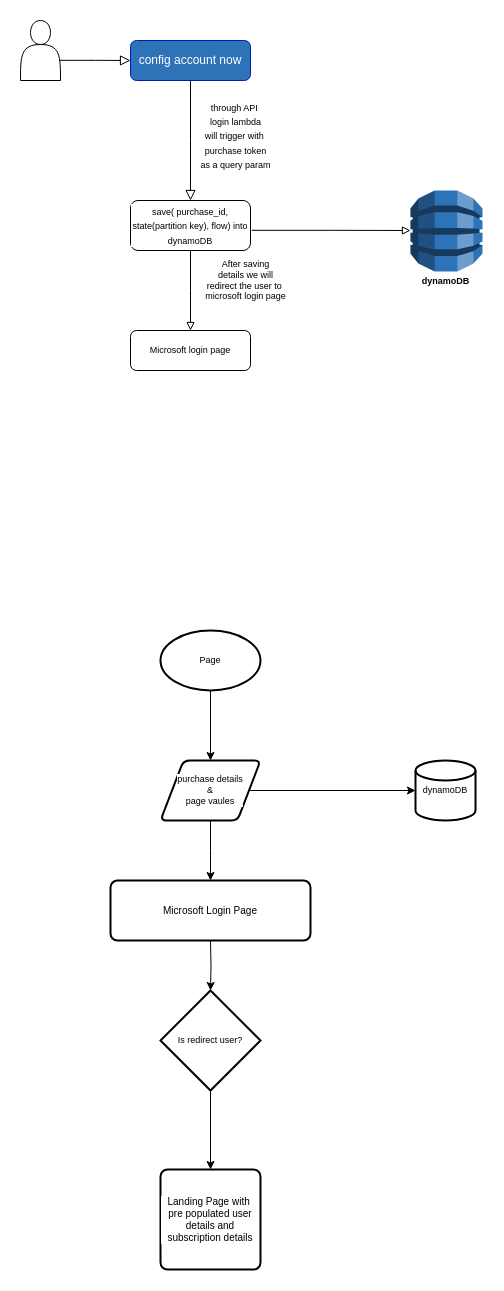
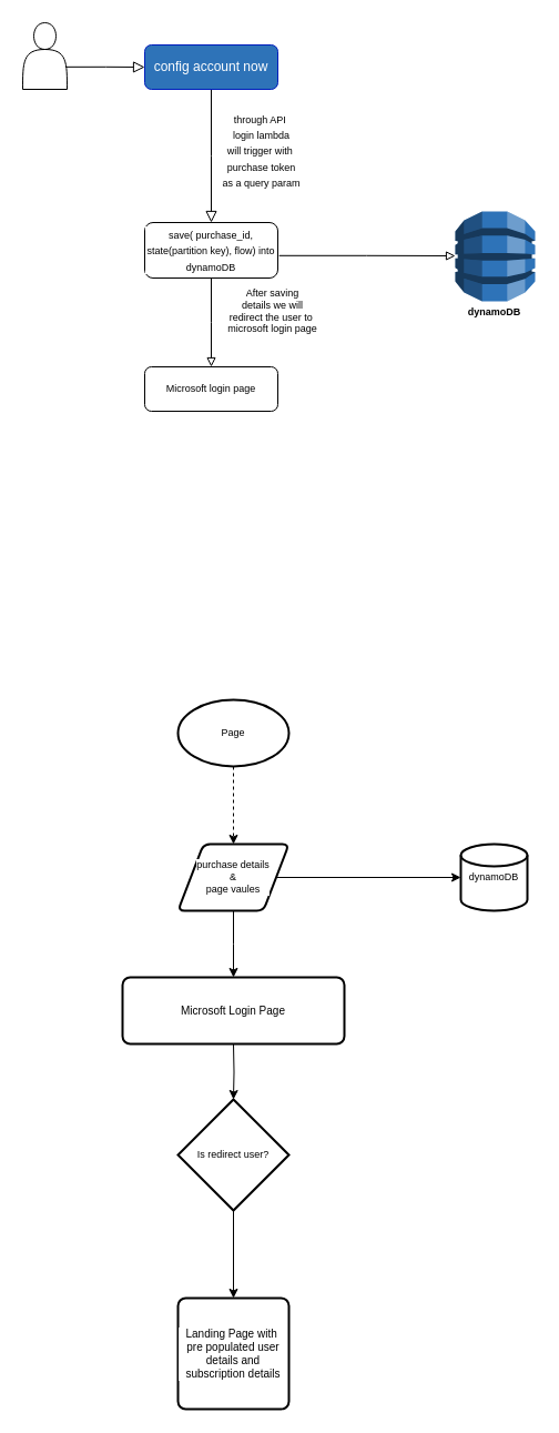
- <mxCell id="14" value="" style="edgeStyle=orthogonalEdgeStyle;rounded=0;orthogonalLoop=1;jettySize=auto;html=1;fontSize=9;" edge="1" parent="1" source="15" target="18"><mxGeometry relative="1" as="geometry" /></mxCell>
+ <mxCell id="14" value="" style="edgeStyle=orthogonalEdgeStyle;rounded=0;orthogonalLoop=1;jettySize=auto;html=1;fontSize=9;dashed=1;" edge="1" parent="1" source="15" target="18"><mxGeometry relative="1" as="geometry" /></mxCell>
